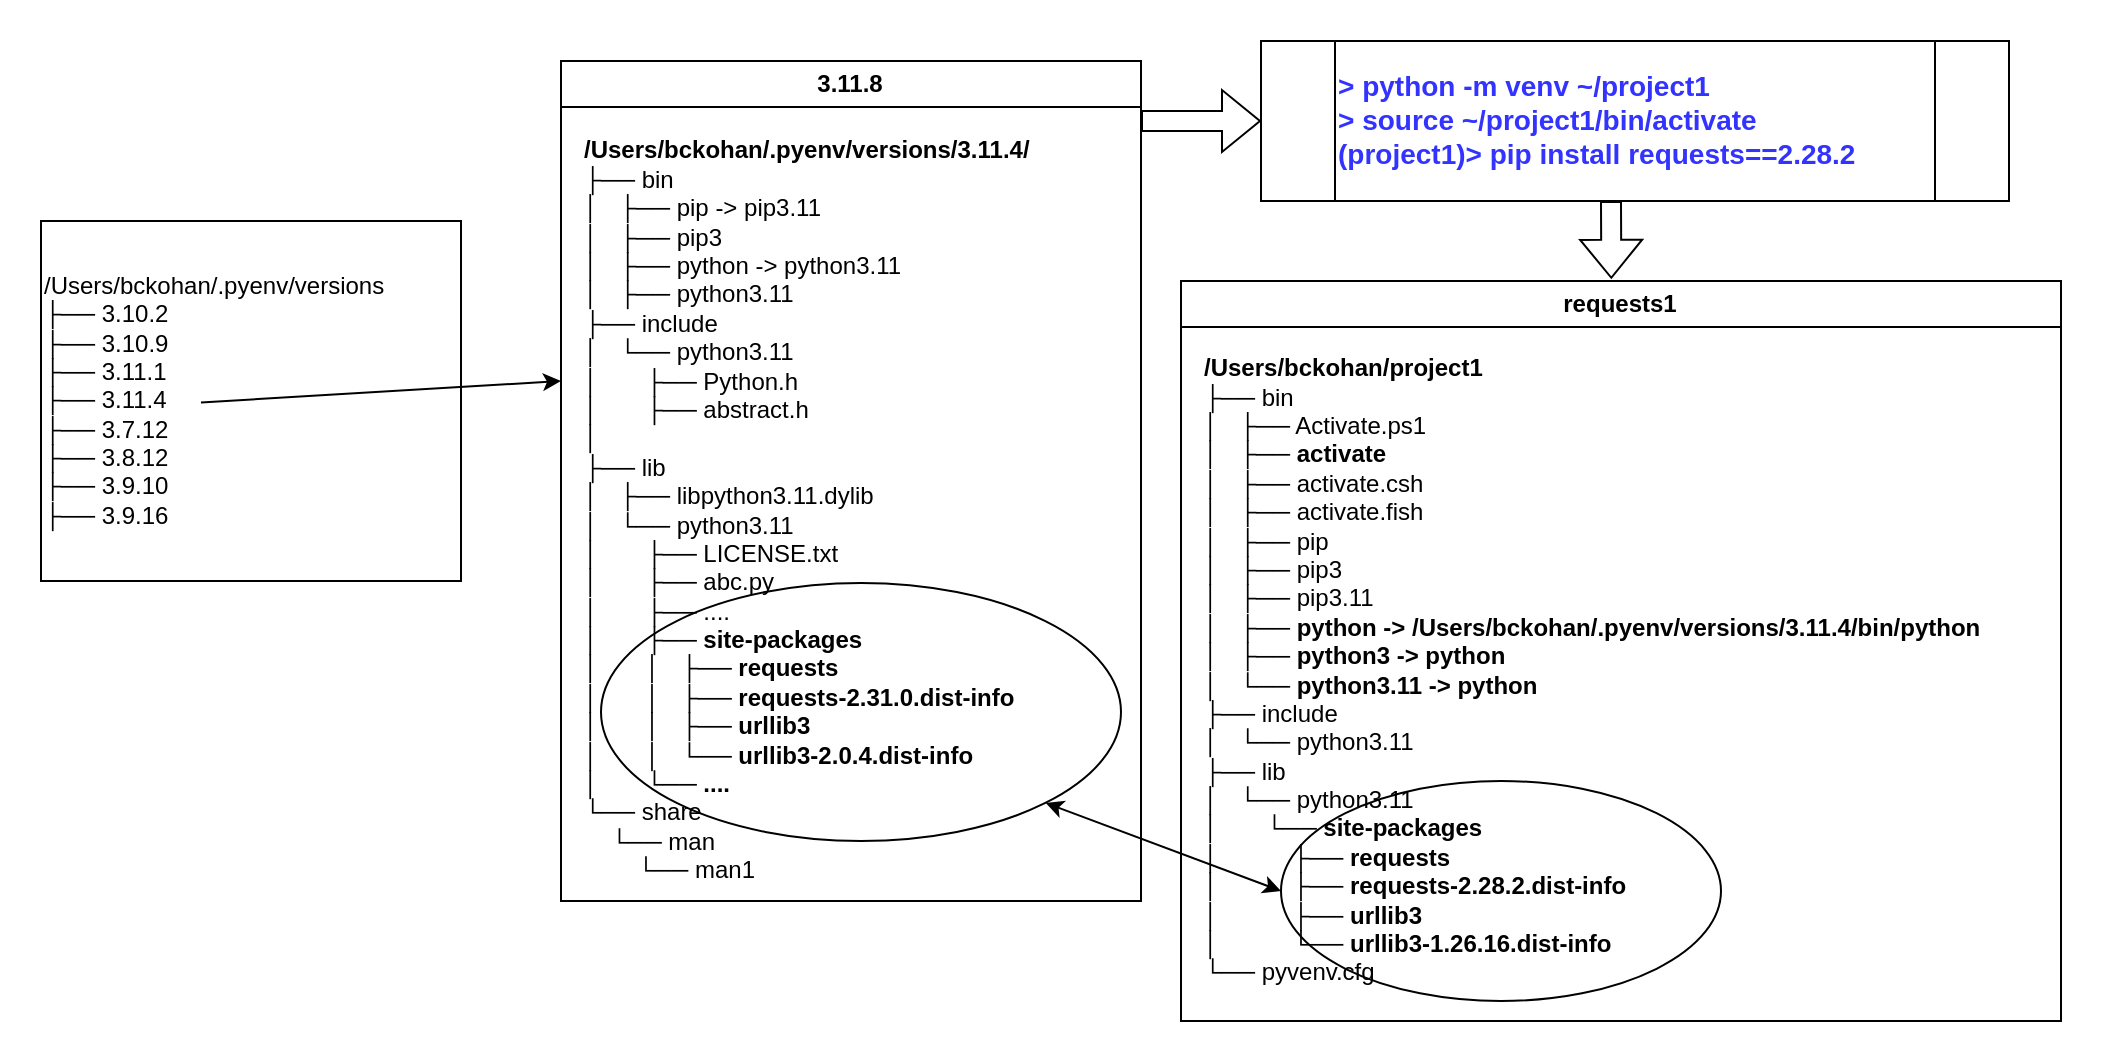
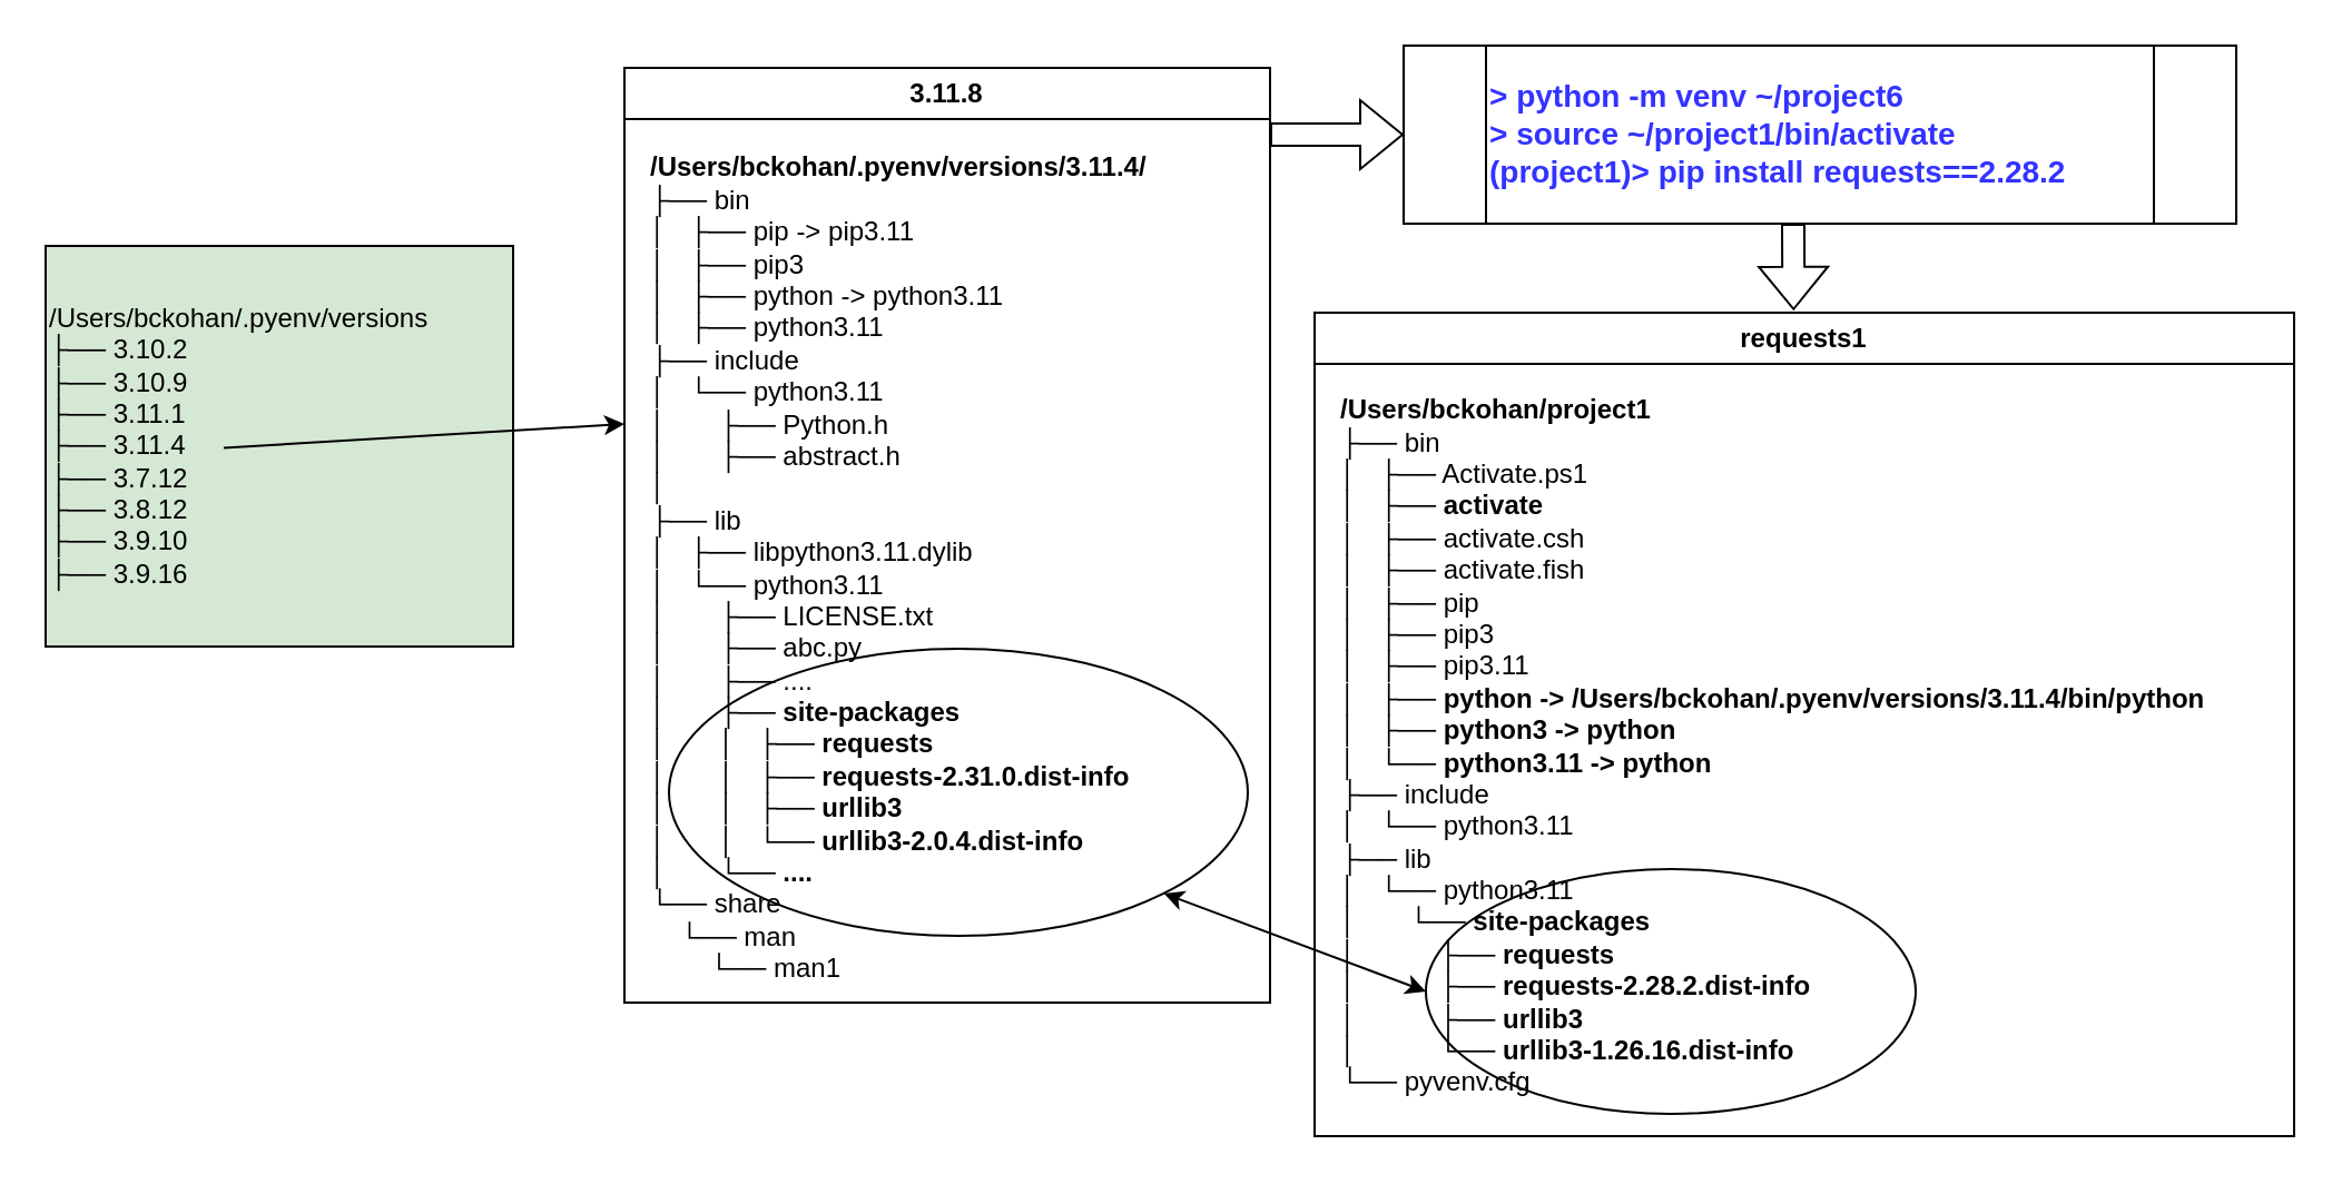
- <mxCell id="10" value="&lt;font size=&quot;1&quot; color=&quot;#3333ff&quot;&gt;&lt;b style=&quot;font-size: 14px;&quot;&gt;&amp;gt; python -m venv ~/project1&lt;br&gt;&amp;gt; source ~/project1/bin/activate&lt;br&gt;(project1)&amp;gt; pip install requests==2.28.2&lt;br&gt;&lt;/b&gt;&lt;/font&gt;" style="shape=process;whiteSpace=wrap;html=1;backgroundOutline=1;align=left;" vertex="1" parent="1"><mxGeometry x="630" y="20" width="374" height="80" as="geometry" /></mxCell>
+ <mxCell id="10" value="&lt;font size=&quot;1&quot; color=&quot;#3333ff&quot;&gt;&lt;b style=&quot;font-size: 14px;&quot;&gt;&amp;gt; python -m venv ~/project6&lt;br&gt;&amp;gt; source ~/project1/bin/activate&lt;br&gt;(project1)&amp;gt; pip install requests==2.28.2&lt;br&gt;&lt;/b&gt;&lt;/font&gt;" style="shape=process;whiteSpace=wrap;html=1;backgroundOutline=1;align=left;" vertex="1" parent="1"><mxGeometry x="630" y="20" width="374" height="80" as="geometry" /></mxCell>
- <mxCell id="5" value="&lt;div&gt;/Users/bckohan/.pyenv/versions&lt;/div&gt;&lt;div&gt;├── 3.10.2&lt;/div&gt;&lt;div&gt;├── 3.10.9&lt;/div&gt;&lt;div&gt;├── 3.11.1&lt;/div&gt;&lt;div&gt;├── 3.11.4&lt;/div&gt;&lt;div&gt;├── 3.7.12&lt;/div&gt;&lt;div&gt;├── 3.8.12&lt;/div&gt;&lt;div&gt;├── 3.9.10&lt;/div&gt;&lt;div&gt;├── 3.9.16&lt;/div&gt;" style="rounded=0;whiteSpace=wrap;html=1;align=left;" vertex="1" parent="1"><mxGeometry x="20" y="110" width="210" height="180" as="geometry" /></mxCell>
+ <mxCell id="5" value="&lt;div&gt;/Users/bckohan/.pyenv/versions&lt;/div&gt;&lt;div&gt;├── 3.10.2&lt;/div&gt;&lt;div&gt;├── 3.10.9&lt;/div&gt;&lt;div&gt;├── 3.11.1&lt;/div&gt;&lt;div&gt;├── 3.11.4&lt;/div&gt;&lt;div&gt;├── 3.7.12&lt;/div&gt;&lt;div&gt;├── 3.8.12&lt;/div&gt;&lt;div&gt;├── 3.9.10&lt;/div&gt;&lt;div&gt;├── 3.9.16&lt;/div&gt;" style="rounded=0;whiteSpace=wrap;html=1;align=left;fillColor=#d5e8d4;" vertex="1" parent="1"><mxGeometry x="20" y="110" width="210" height="180" as="geometry" /></mxCell>
